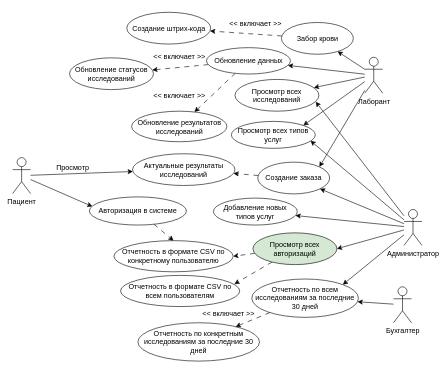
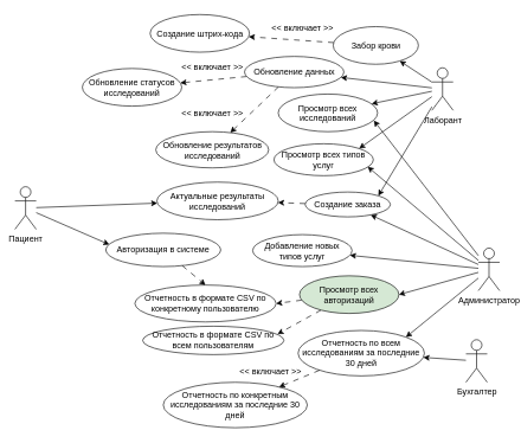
- <mxCell id="44" value="Просмотр" style="text;html=1;align=center;verticalAlign=middle;resizable=0;points=[];autosize=1;strokeColor=none;fillColor=none;" vertex="1" parent="1"><mxGeometry x="83" y="266" width="73" height="26" as="geometry" /></mxCell>
- <mxCell id="42" value="Создание заказа" style="ellipse;whiteSpace=wrap;html=1;" vertex="1" parent="1"><mxGeometry x="429" y="270" width="120" height="53" as="geometry" /></mxCell>
+ <mxCell id="42" value="Создание заказа" style="ellipse;whiteSpace=wrap;html=1;" vertex="1" parent="1"><mxGeometry x="429" y="270" width="120" height="35" as="geometry" /></mxCell>
- <mxCell id="47" value="Отчетность в формате CSV по всем пользователям" style="ellipse;whiteSpace=wrap;html=1;" vertex="1" parent="1"><mxGeometry x="200" y="459" width="199" height="52" as="geometry" /></mxCell>
+ <mxCell id="47" value="Отчетность в формате CSV по всем пользователям" style="ellipse;whiteSpace=wrap;html=1;" vertex="1" parent="1"><mxGeometry x="200" y="459" width="199" height="40" as="geometry" /></mxCell>
